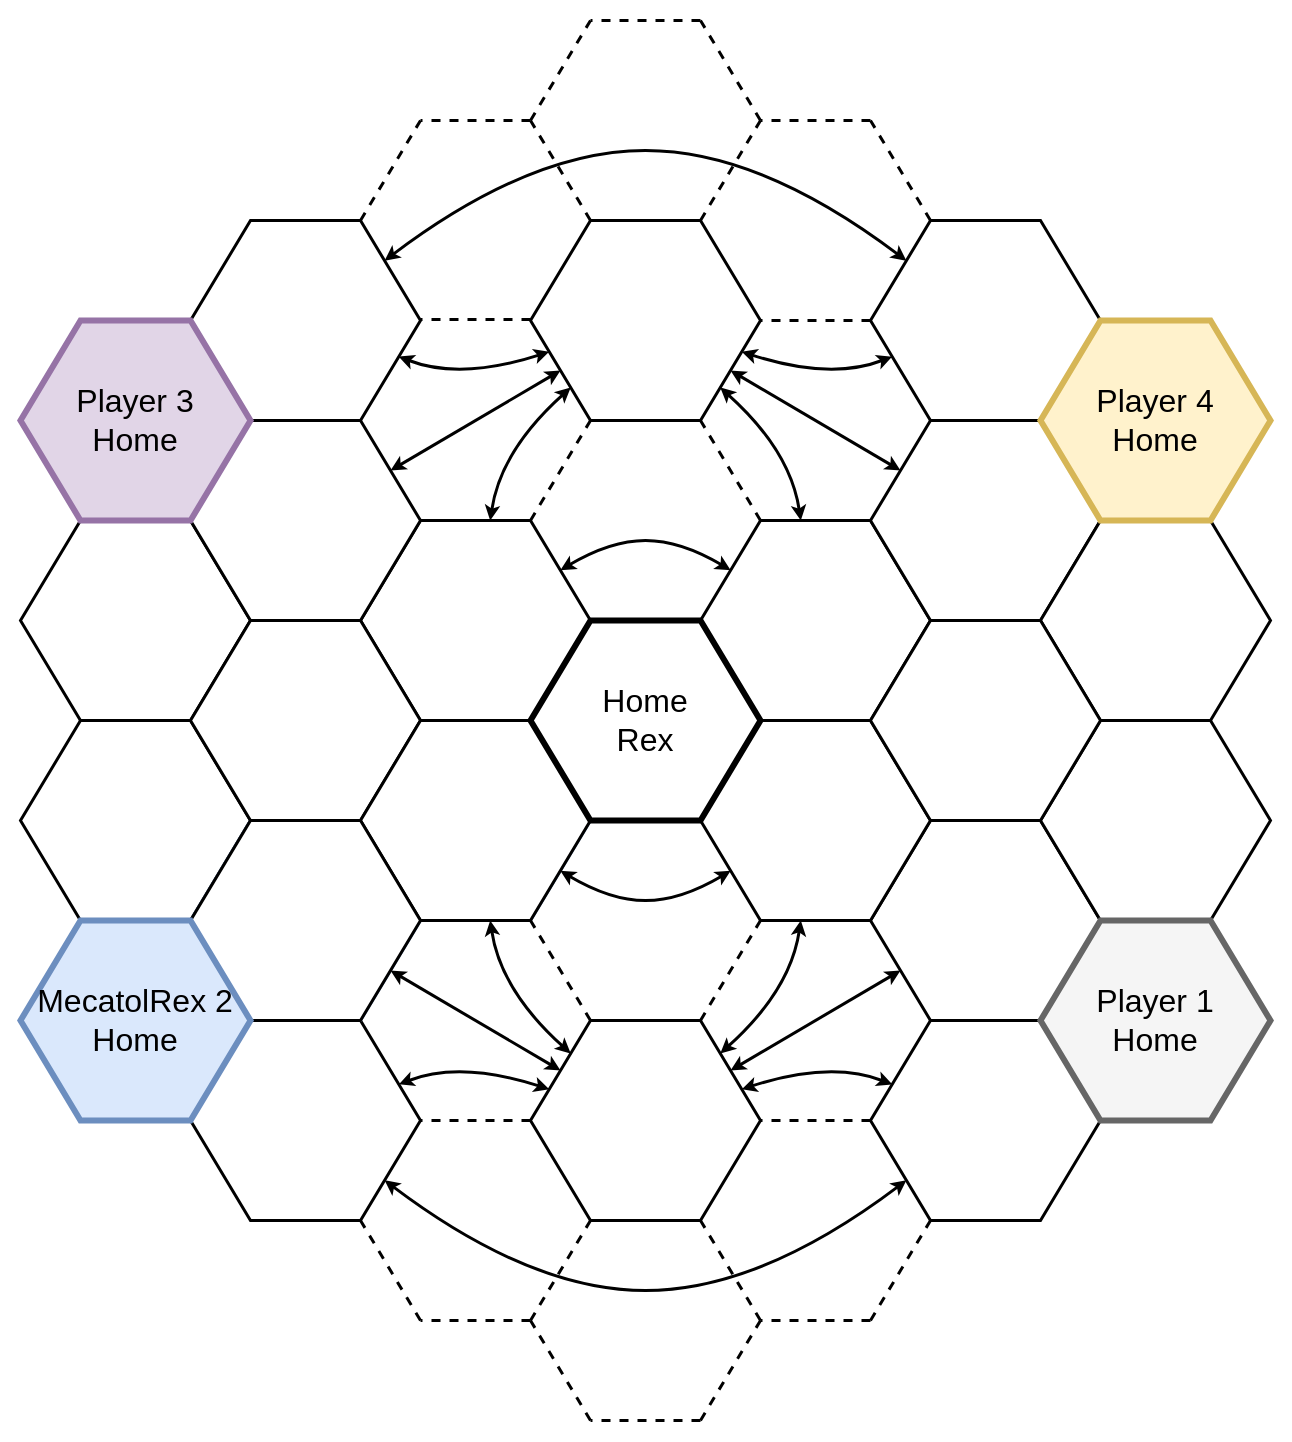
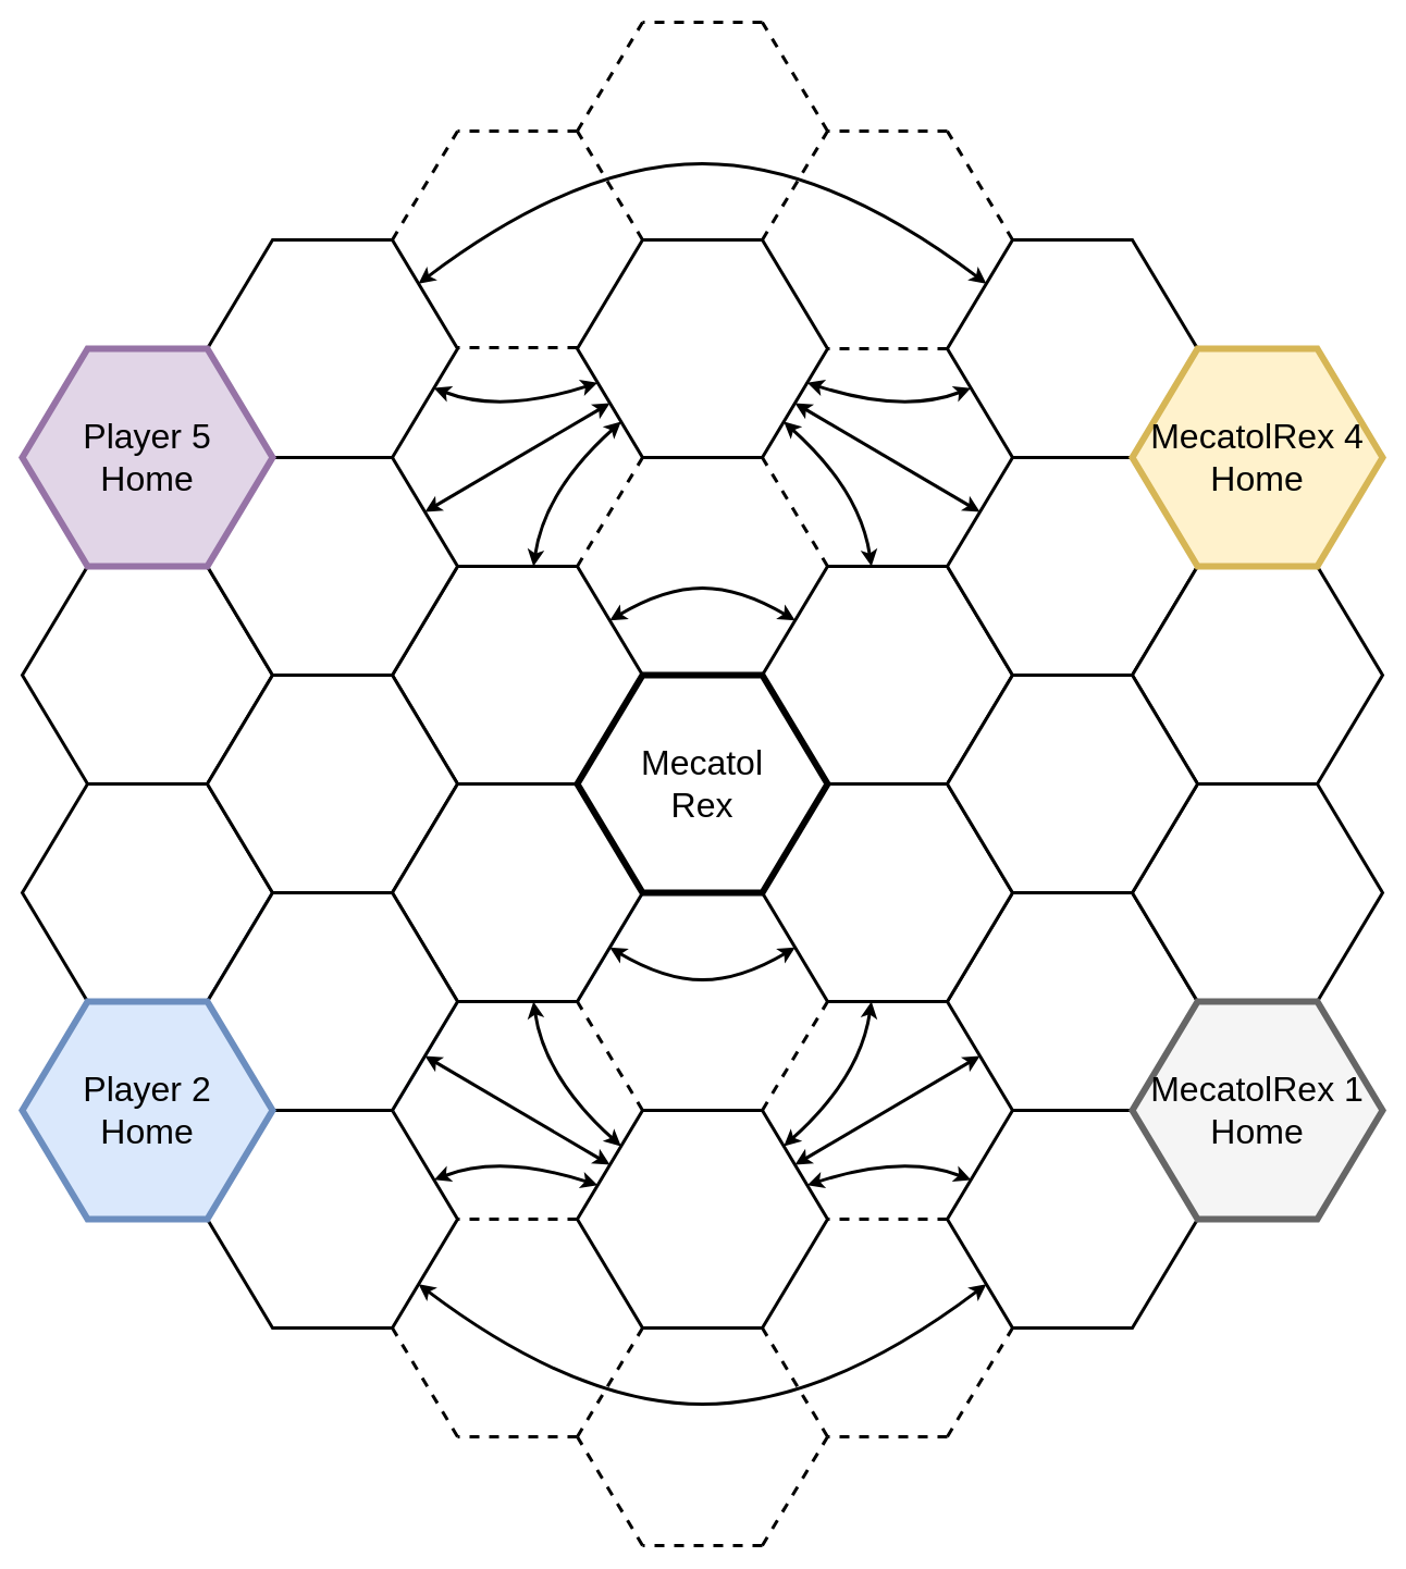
- <mxCell id="60" value="Player 3&lt;br style=&quot;font-size: 32px;&quot;&gt;Home" style="shape=hexagon;perimeter=hexagonPerimeter2;whiteSpace=wrap;html=1;fixedSize=1;size=60;fontSize=32;fontFamily=Helvetica;fillColor=#e1d5e7;strokeColor=#9673a6;strokeWidth=6;" parent="1" vertex="1"><mxGeometry x="20" y="320" width="230" height="200" as="geometry" /></mxCell>
+ <mxCell id="60" value="Player 5&lt;br style=&quot;font-size: 32px;&quot;&gt;Home" style="shape=hexagon;perimeter=hexagonPerimeter2;whiteSpace=wrap;html=1;fixedSize=1;size=60;fontSize=32;fontFamily=Helvetica;fillColor=#e1d5e7;strokeColor=#9673a6;strokeWidth=6;" parent="1" vertex="1"><mxGeometry x="20" y="320" width="230" height="200" as="geometry" /></mxCell>
- <mxCell id="61" value="Player 4&lt;br style=&quot;font-size: 32px;&quot;&gt;Home" style="shape=hexagon;perimeter=hexagonPerimeter2;whiteSpace=wrap;html=1;fixedSize=1;size=60;fontSize=32;fontFamily=Helvetica;fillColor=#fff2cc;strokeColor=#d6b656;strokeWidth=6;" parent="1" vertex="1"><mxGeometry x="1040" y="320" width="230" height="200" as="geometry" /></mxCell>
+ <mxCell id="61" value="MecatolRex 4&lt;br style=&quot;font-size: 32px;&quot;&gt;Home" style="shape=hexagon;perimeter=hexagonPerimeter2;whiteSpace=wrap;html=1;fixedSize=1;size=60;fontSize=32;fontFamily=Helvetica;fillColor=#fff2cc;strokeColor=#d6b656;strokeWidth=6;" parent="1" vertex="1"><mxGeometry x="1040" y="320" width="230" height="200" as="geometry" /></mxCell>
- <mxCell id="62" value="Home&lt;br style=&quot;font-size: 32px;&quot;&gt;Rex" style="shape=hexagon;perimeter=hexagonPerimeter2;whiteSpace=wrap;html=1;fixedSize=1;size=60;fontSize=32;fontFamily=Helvetica;strokeWidth=6;" parent="1" vertex="1"><mxGeometry x="530" y="620" width="230" height="200" as="geometry" /></mxCell>
+ <mxCell id="62" value="Mecatol&lt;br style=&quot;font-size: 32px;&quot;&gt;Rex" style="shape=hexagon;perimeter=hexagonPerimeter2;whiteSpace=wrap;html=1;fixedSize=1;size=60;fontSize=32;fontFamily=Helvetica;strokeWidth=6;" parent="1" vertex="1"><mxGeometry x="530" y="620" width="230" height="200" as="geometry" /></mxCell>
- <mxCell id="59" value="MecatolRex 2&lt;br style=&quot;font-size: 32px;&quot;&gt;Home" style="shape=hexagon;perimeter=hexagonPerimeter2;whiteSpace=wrap;html=1;fixedSize=1;size=60;fontSize=32;fontFamily=Helvetica;fillColor=#dae8fc;strokeColor=#6c8ebf;strokeWidth=6;" parent="1" vertex="1"><mxGeometry x="20" y="920" width="230" height="200" as="geometry" /></mxCell>
+ <mxCell id="59" value="Player 2&lt;br style=&quot;font-size: 32px;&quot;&gt;Home" style="shape=hexagon;perimeter=hexagonPerimeter2;whiteSpace=wrap;html=1;fixedSize=1;size=60;fontSize=32;fontFamily=Helvetica;fillColor=#dae8fc;strokeColor=#6c8ebf;strokeWidth=6;" parent="1" vertex="1"><mxGeometry x="20" y="920" width="230" height="200" as="geometry" /></mxCell>
- <mxCell id="58" value="Player 1&lt;br style=&quot;font-size: 32px;&quot;&gt;Home" style="shape=hexagon;perimeter=hexagonPerimeter2;whiteSpace=wrap;html=1;fixedSize=1;size=60;fontSize=32;fontFamily=Helvetica;strokeWidth=6;fillColor=#f5f5f5;strokeColor=#666666;" parent="1" vertex="1"><mxGeometry x="1040" y="920" width="230" height="200" as="geometry" /></mxCell>
+ <mxCell id="58" value="MecatolRex 1&lt;br style=&quot;font-size: 32px;&quot;&gt;Home" style="shape=hexagon;perimeter=hexagonPerimeter2;whiteSpace=wrap;html=1;fixedSize=1;size=60;fontSize=32;fontFamily=Helvetica;strokeWidth=6;fillColor=#f5f5f5;strokeColor=#666666;" parent="1" vertex="1"><mxGeometry x="1040" y="920" width="230" height="200" as="geometry" /></mxCell>
